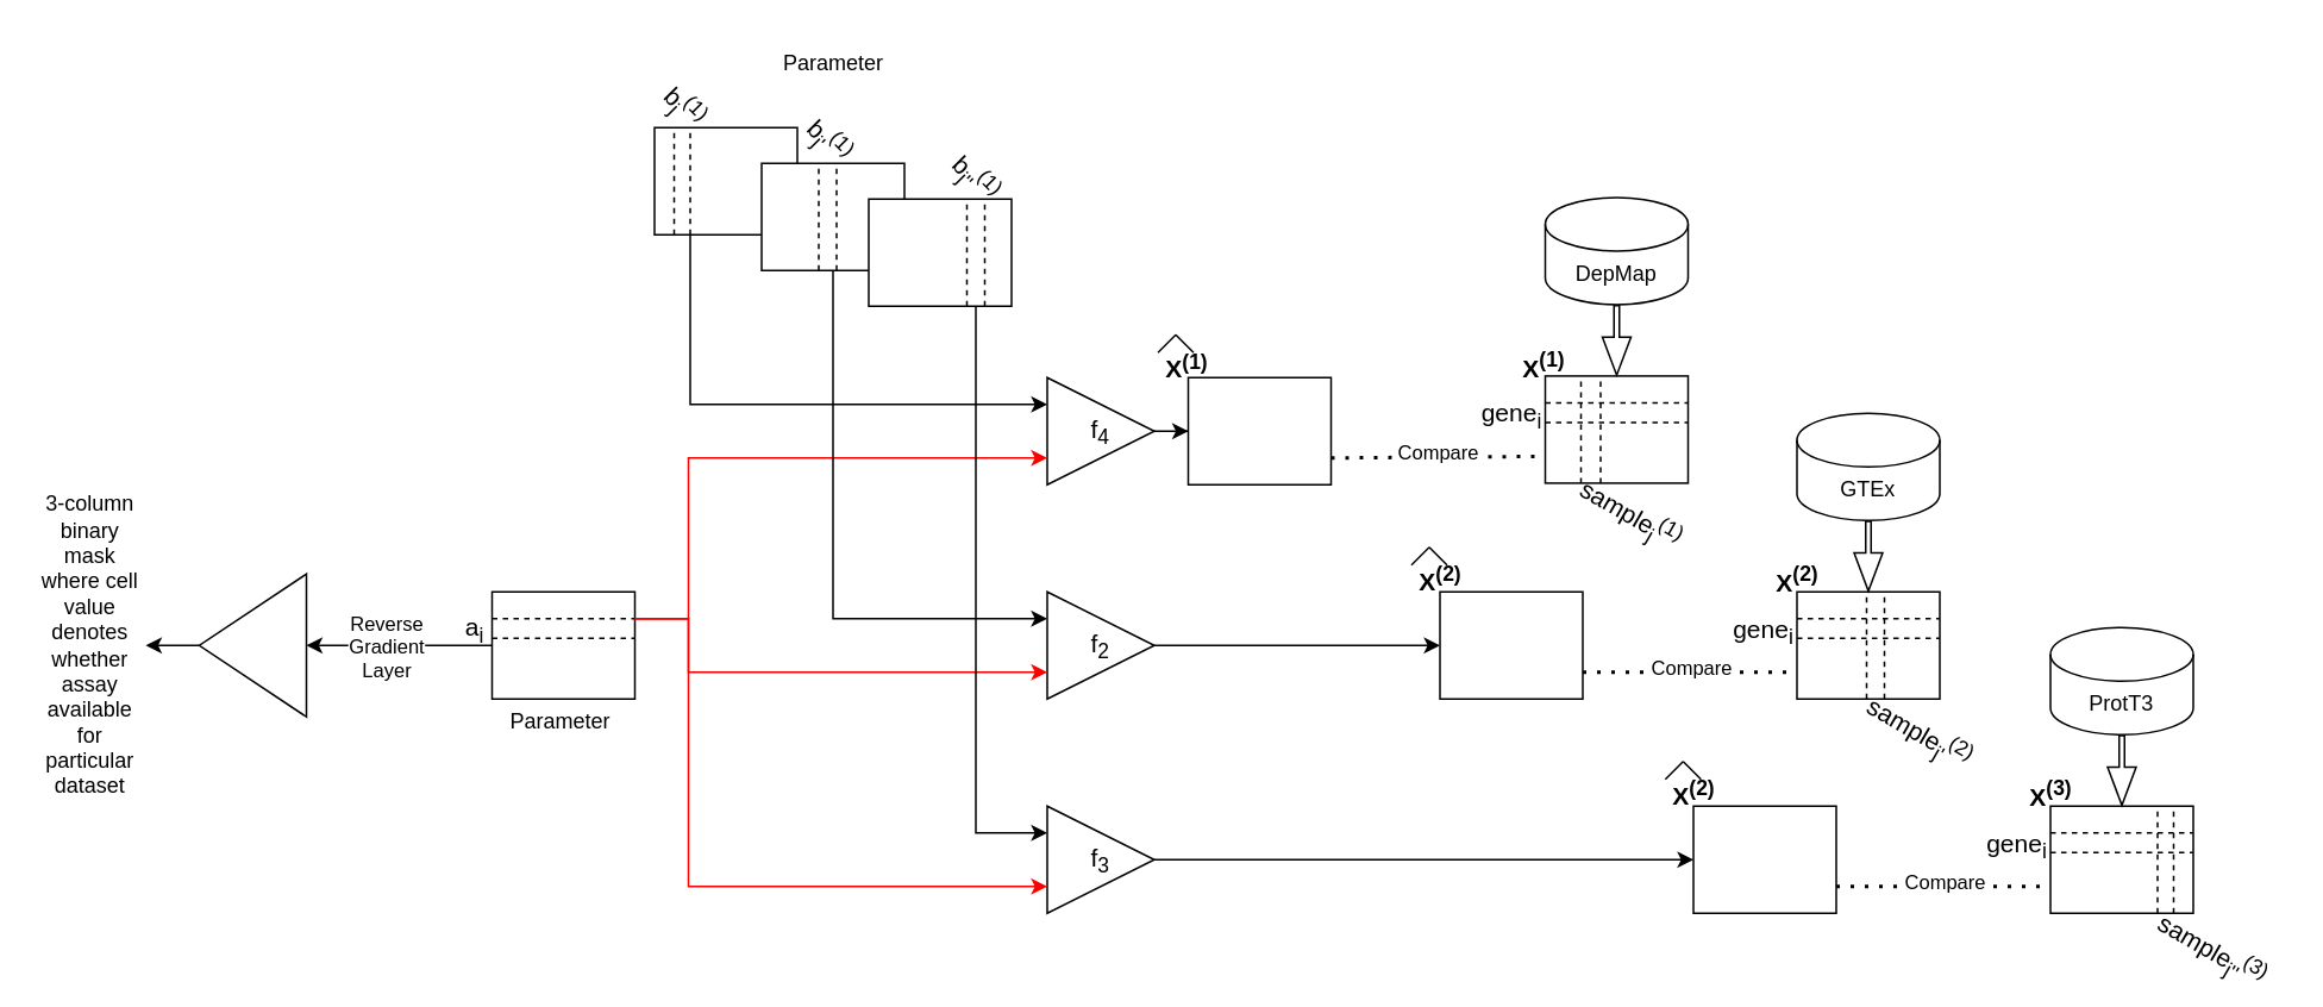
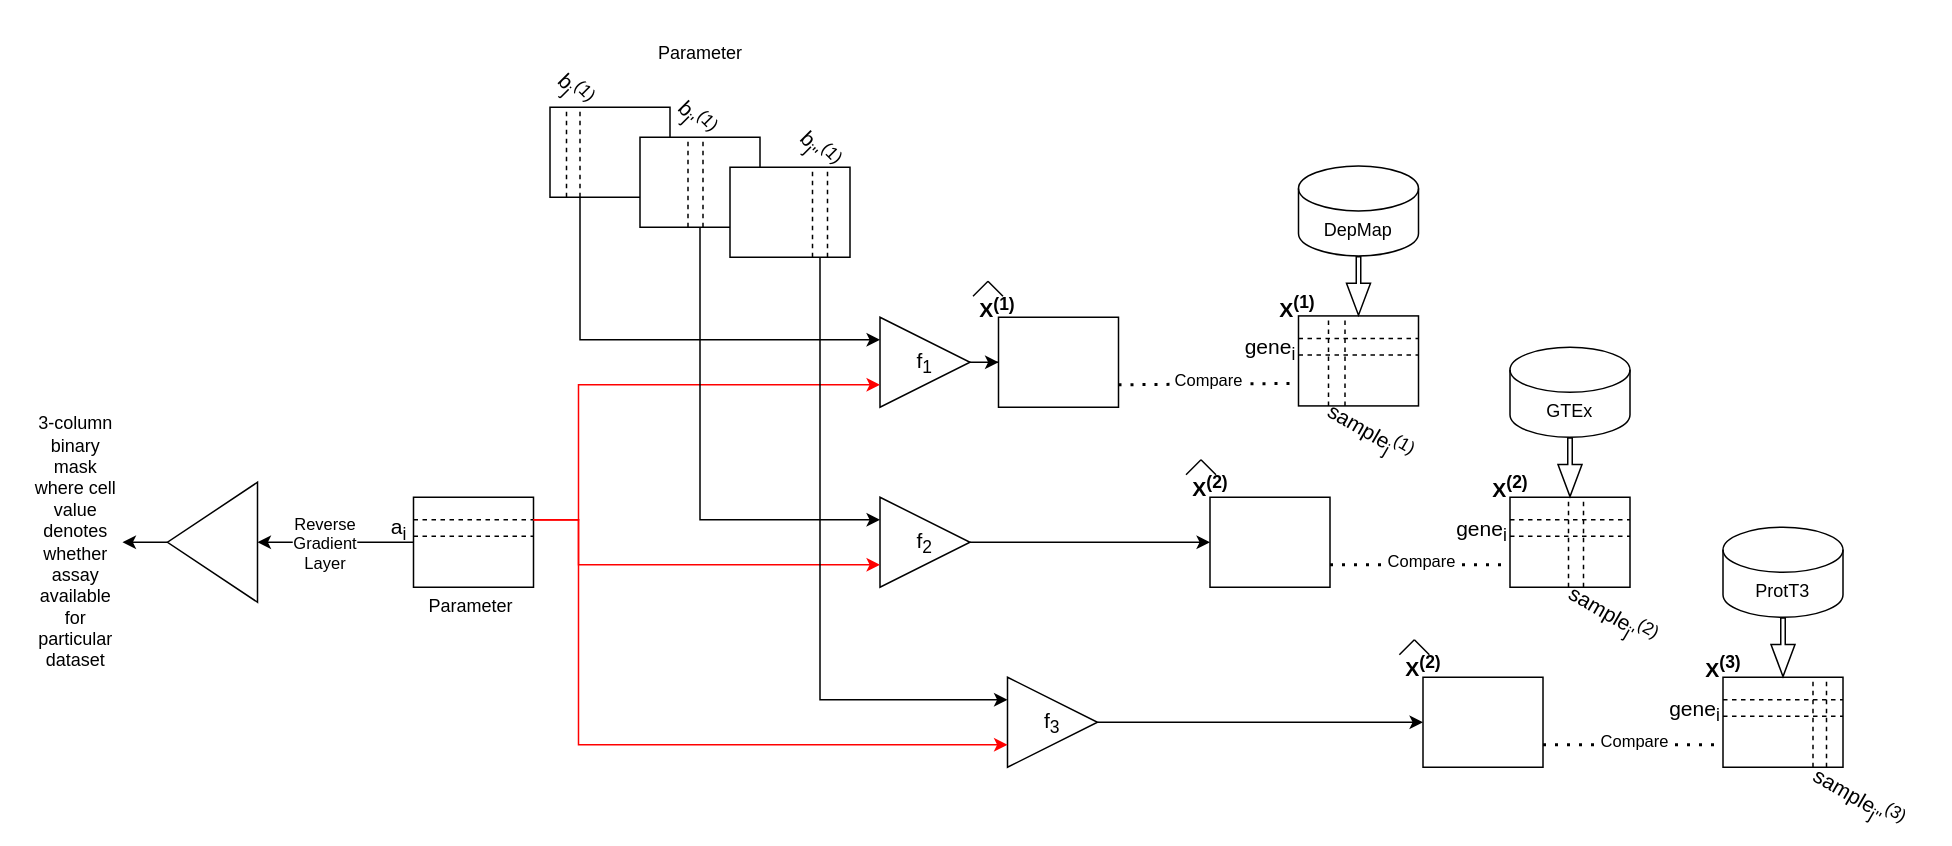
- <mxCell id="49" value="&lt;font style=&quot;font-size: 14px;&quot;&gt;f&lt;sub&gt;4&lt;/sub&gt;&lt;/font&gt;" style="triangle;whiteSpace=wrap;html=1;" vertex="1" parent="1"><mxGeometry x="586" y="211" width="60" height="60" as="geometry" /></mxCell>
+ <mxCell id="49" value="&lt;font style=&quot;font-size: 14px;&quot;&gt;f&lt;sub&gt;1&lt;/sub&gt;&lt;/font&gt;" style="triangle;whiteSpace=wrap;html=1;" vertex="1" parent="1"><mxGeometry x="586" y="211" width="60" height="60" as="geometry" /></mxCell>
- <mxCell id="53" value="&lt;font style=&quot;font-size: 14px;&quot;&gt;f&lt;sub&gt;3&lt;/sub&gt;&lt;/font&gt;" style="triangle;whiteSpace=wrap;html=1;" vertex="1" parent="1"><mxGeometry x="586" y="451" width="60" height="60" as="geometry" /></mxCell>
+ <mxCell id="53" value="&lt;font style=&quot;font-size: 14px;&quot;&gt;f&lt;sub&gt;3&lt;/sub&gt;&lt;/font&gt;" style="triangle;whiteSpace=wrap;html=1;" vertex="1" parent="1"><mxGeometry x="671" y="451" width="60" height="60" as="geometry" /></mxCell>
